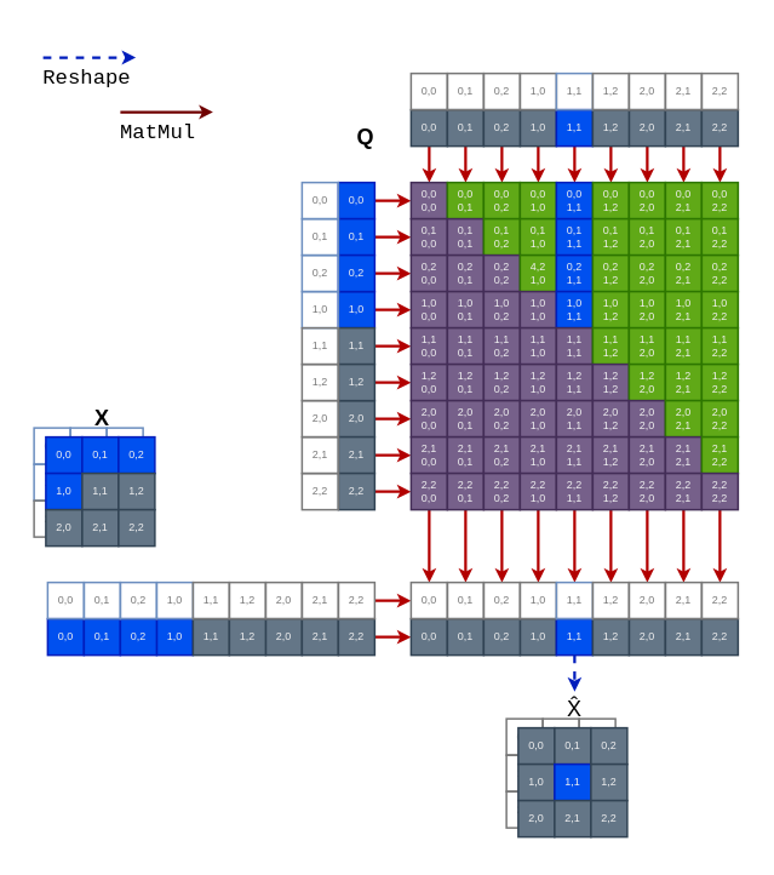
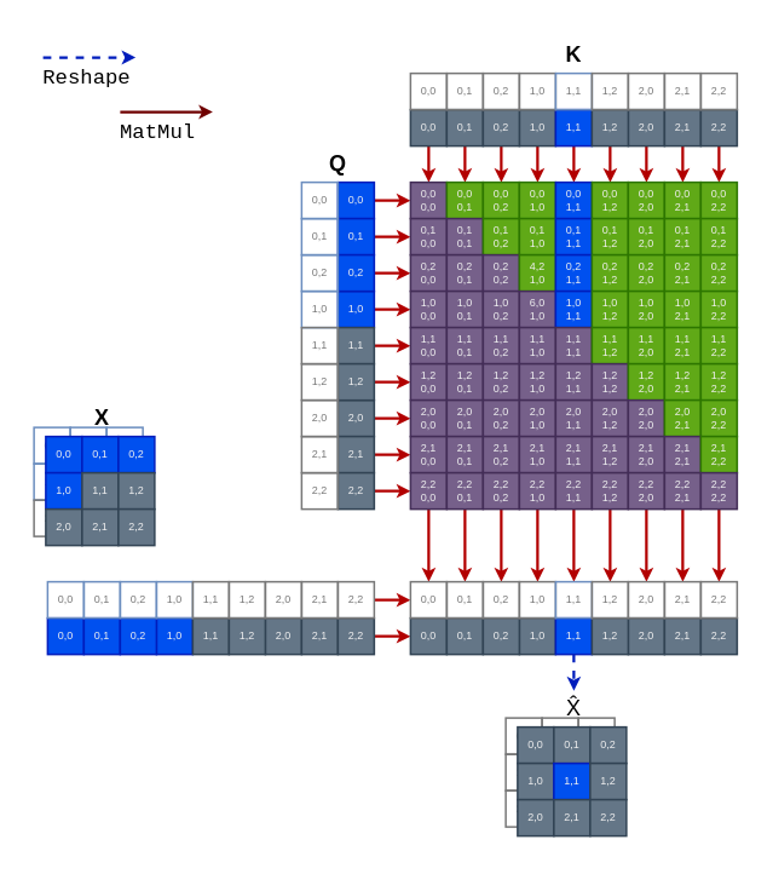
+ <mxCell id="99" value="&lt;font style=&quot;font-size: 24px;&quot;&gt;&lt;b style=&quot;font-size: 24px;&quot;&gt;K&lt;/b&gt;&lt;/font&gt;" style="whiteSpace=wrap;html=1;rounded=0;strokeColor=none;fontSize=24;fontColor=default;labelBackgroundColor=none;fillColor=none;container=0;" parent="1" vertex="1"><mxGeometry x="612" y="40" width="40" height="40" as="geometry" /></mxCell>
- <mxCell id="30" value="&lt;font style=&quot;font-size: 24px;&quot;&gt;&lt;b style=&quot;font-size: 24px;&quot;&gt;Q&lt;/b&gt;&lt;/font&gt;" style="whiteSpace=wrap;html=1;rounded=0;strokeColor=none;fontSize=24;fontColor=default;labelBackgroundColor=none;fillColor=none;container=0;" parent="1" vertex="1"><mxGeometry x="382" y="130" width="40" height="40" as="geometry" /></mxCell>
+ <mxCell id="30" value="&lt;font style=&quot;font-size: 24px;&quot;&gt;&lt;b style=&quot;font-size: 24px;&quot;&gt;Q&lt;/b&gt;&lt;/font&gt;" style="whiteSpace=wrap;html=1;rounded=0;strokeColor=none;fontSize=24;fontColor=default;labelBackgroundColor=none;fillColor=none;container=0;" parent="1" vertex="1"><mxGeometry x="352" y="160" width="40" height="40" as="geometry" /></mxCell>
- <mxCell id="130" value="1,0&lt;br&gt;1,0" style="rounded=0;whiteSpace=wrap;html=1;fillColor=#76608A;fontColor=#F0F0F0;strokeColor=#432D57;container=0;strokeWidth=2;" parent="1" vertex="1"><mxGeometry x="572" y="320" width="40" height="40" as="geometry" /></mxCell>
+ <mxCell id="130" value="6,0&lt;br&gt;1,0" style="rounded=0;whiteSpace=wrap;html=1;fillColor=#76608A;fontColor=#F0F0F0;strokeColor=#432D57;container=0;strokeWidth=2;" parent="1" vertex="1"><mxGeometry x="572" y="320" width="40" height="40" as="geometry" /></mxCell>
